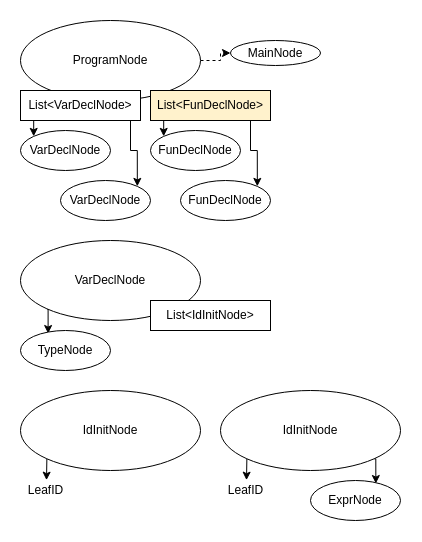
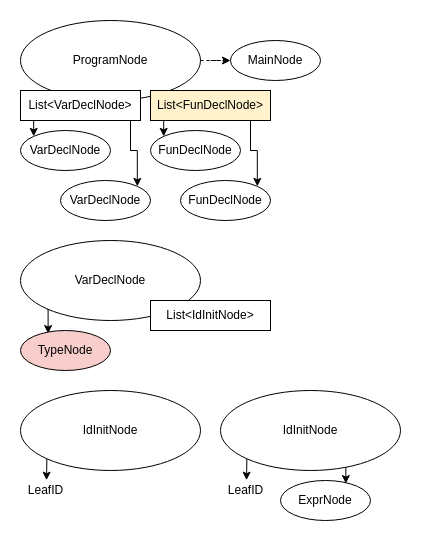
- <mxCell id="10" value="MainNode" style="ellipse;whiteSpace=wrap;html=1;" vertex="1" parent="1"><mxGeometry x="230" y="40" width="90" height="25" as="geometry" /></mxCell>
+ <mxCell id="10" value="MainNode" style="ellipse;whiteSpace=wrap;html=1;" vertex="1" parent="1"><mxGeometry x="230" y="40" width="90" height="40" as="geometry" /></mxCell>
- <mxCell id="17" value="TypeNode" style="ellipse;whiteSpace=wrap;html=1;" vertex="1" parent="1"><mxGeometry x="20" y="330" width="90" height="40" as="geometry" /></mxCell>
+ <mxCell id="17" value="TypeNode" style="ellipse;whiteSpace=wrap;html=1;fillColor=#f8cecc;" vertex="1" parent="1"><mxGeometry x="20" y="330" width="90" height="40" as="geometry" /></mxCell>
- <mxCell id="23" value="ExprNode" style="ellipse;whiteSpace=wrap;html=1;" vertex="1" parent="1"><mxGeometry x="310" y="480" width="90" height="40" as="geometry" /></mxCell>
+ <mxCell id="23" value="ExprNode" style="ellipse;whiteSpace=wrap;html=1;" vertex="1" parent="1"><mxGeometry x="280" y="480" width="90" height="40" as="geometry" /></mxCell>
